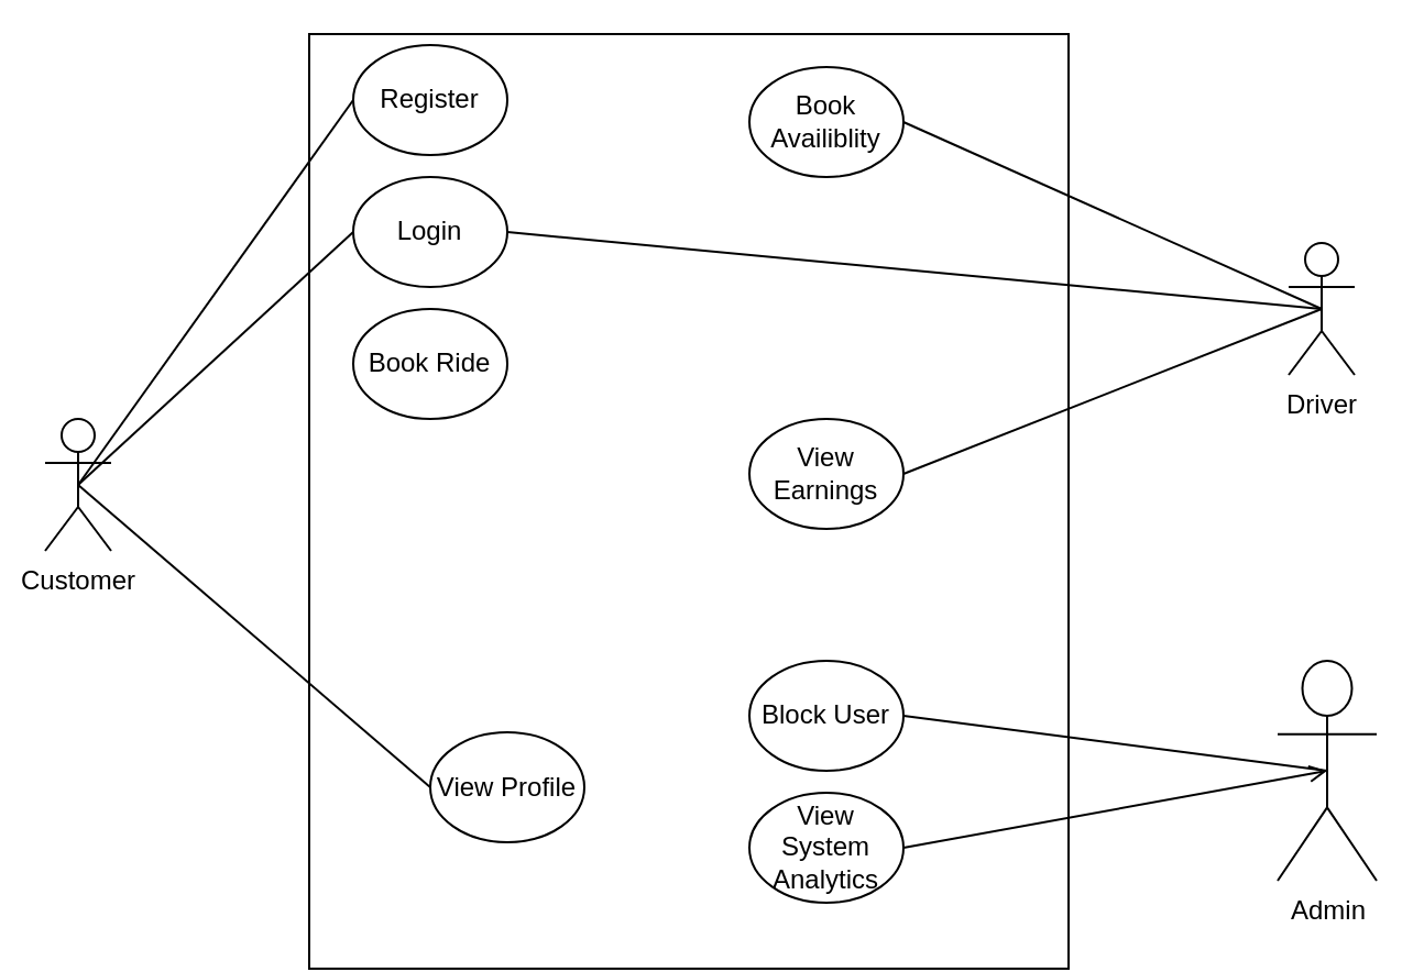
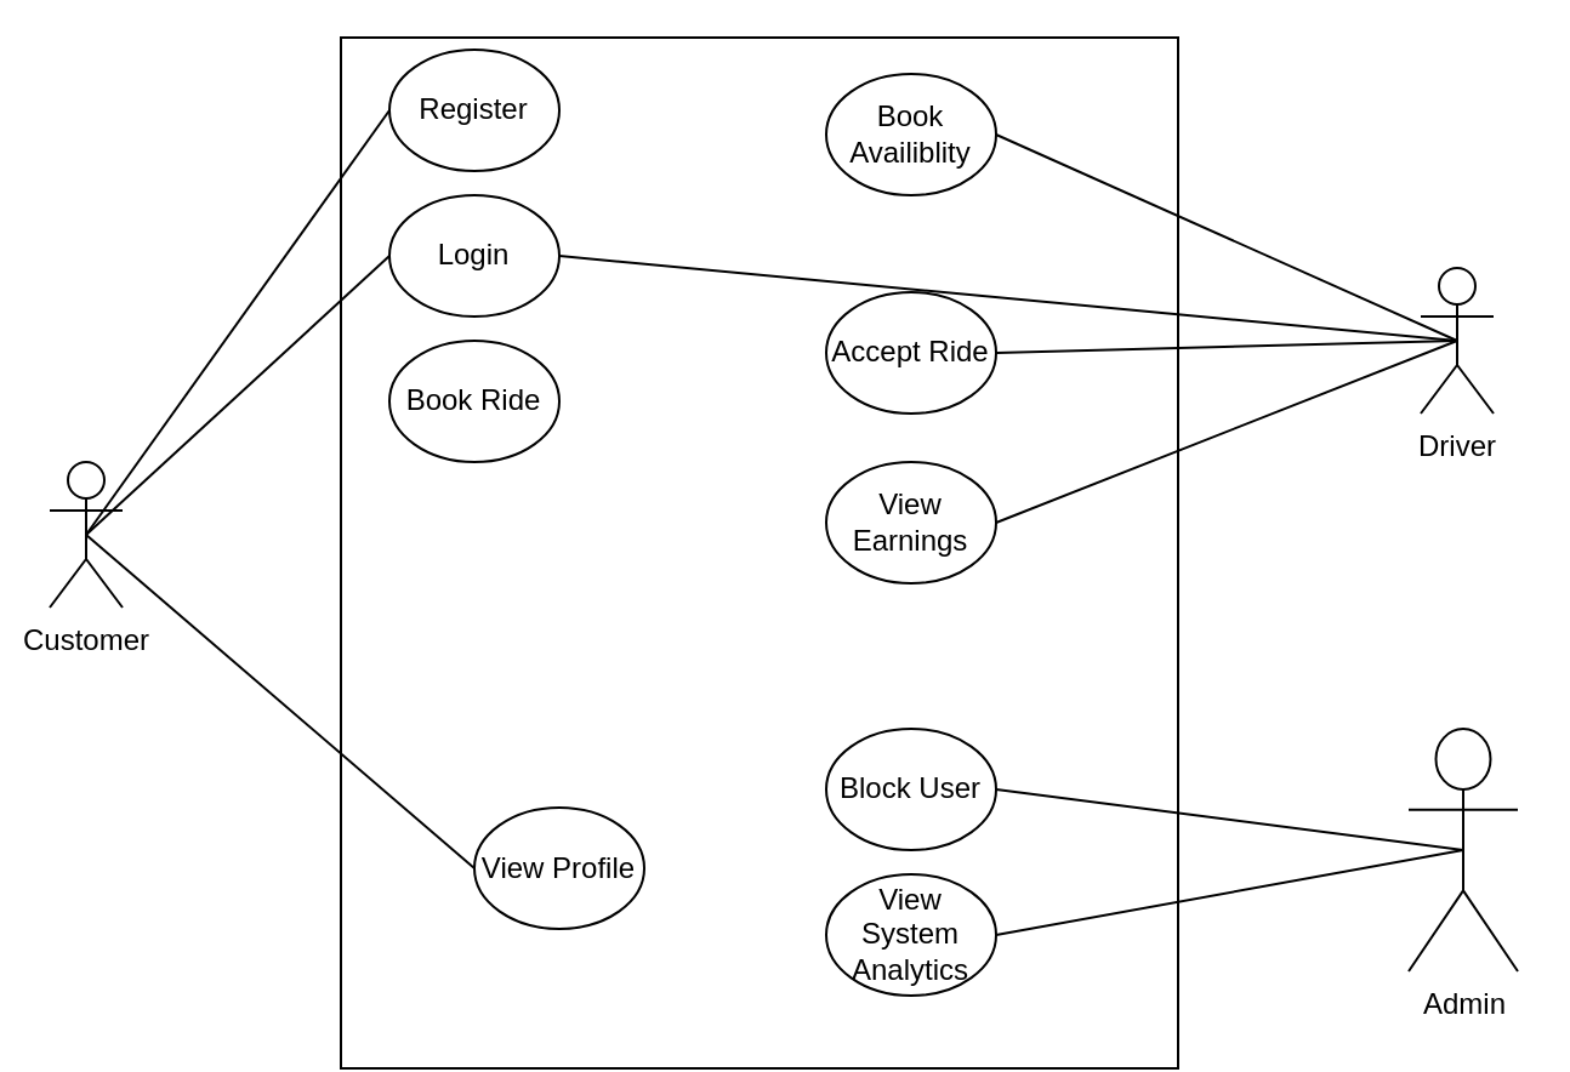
+ <mxCell id="18" value="" style="endArrow=none;html=1;rounded=0;entryX=0.5;entryY=0.5;entryDx=0;entryDy=0;entryPerimeter=0;exitX=1;exitY=0.5;exitDx=0;exitDy=0;" edge="1" parent="1" source="15" target="4"><mxGeometry width="50" height="50" relative="1" as="geometry"><mxPoint x="290" y="260" as="sourcePoint" /><mxPoint x="340" y="210" as="targetPoint" /></mxGeometry></mxCell>
+ <mxCell id="15" value="Accept Ride" style="ellipse;whiteSpace=wrap;html=1;" vertex="1" parent="1"><mxGeometry x="340" y="120" width="70" height="50" as="geometry" /></mxCell>
- <mxCell id="23" value="" style="endArrow=open;html=1;rounded=0;exitX=1;exitY=0.5;exitDx=0;exitDy=0;entryX=0.5;entryY=0.5;entryDx=0;entryDy=0;entryPerimeter=0;" edge="1" parent="1" source="22" target="5"><mxGeometry width="50" height="50" relative="1" as="geometry"><mxPoint x="290" y="260" as="sourcePoint" /><mxPoint x="340" y="210" as="targetPoint" /></mxGeometry></mxCell>
+ <mxCell id="23" value="" style="endArrow=none;html=1;rounded=0;exitX=1;exitY=0.5;exitDx=0;exitDy=0;entryX=0.5;entryY=0.5;entryDx=0;entryDy=0;entryPerimeter=0;" edge="1" parent="1" source="22" target="5"><mxGeometry width="50" height="50" relative="1" as="geometry"><mxPoint x="290" y="260" as="sourcePoint" /><mxPoint x="340" y="210" as="targetPoint" /></mxGeometry></mxCell>
